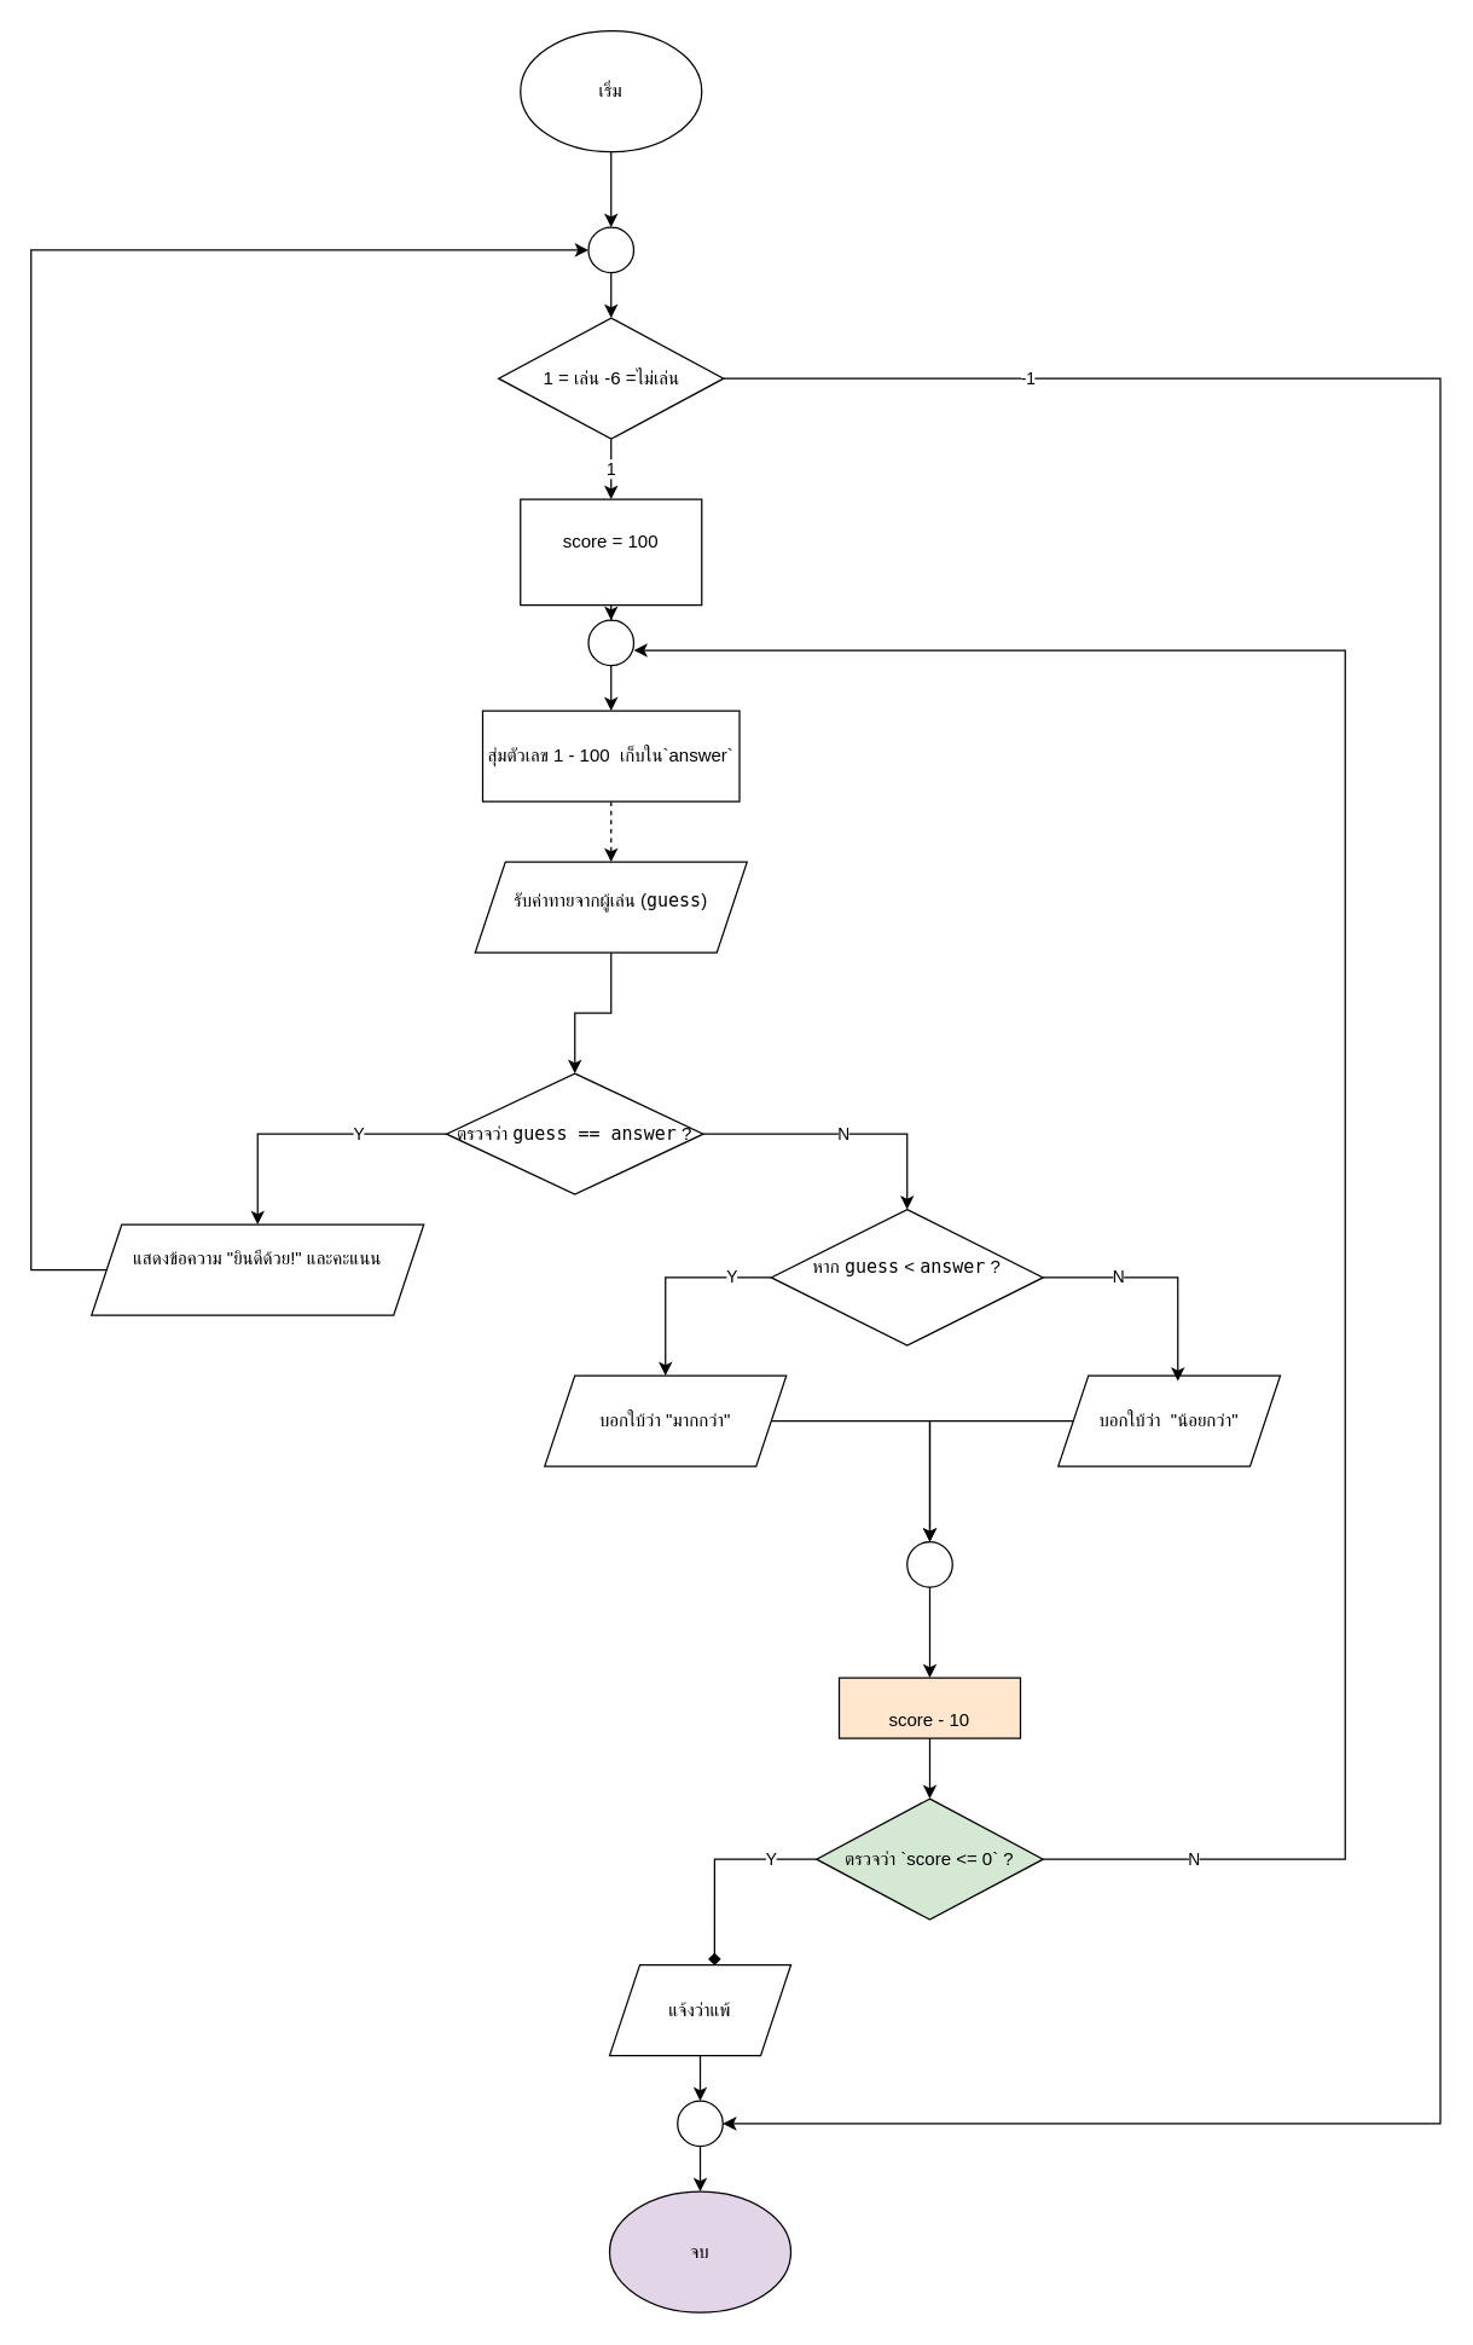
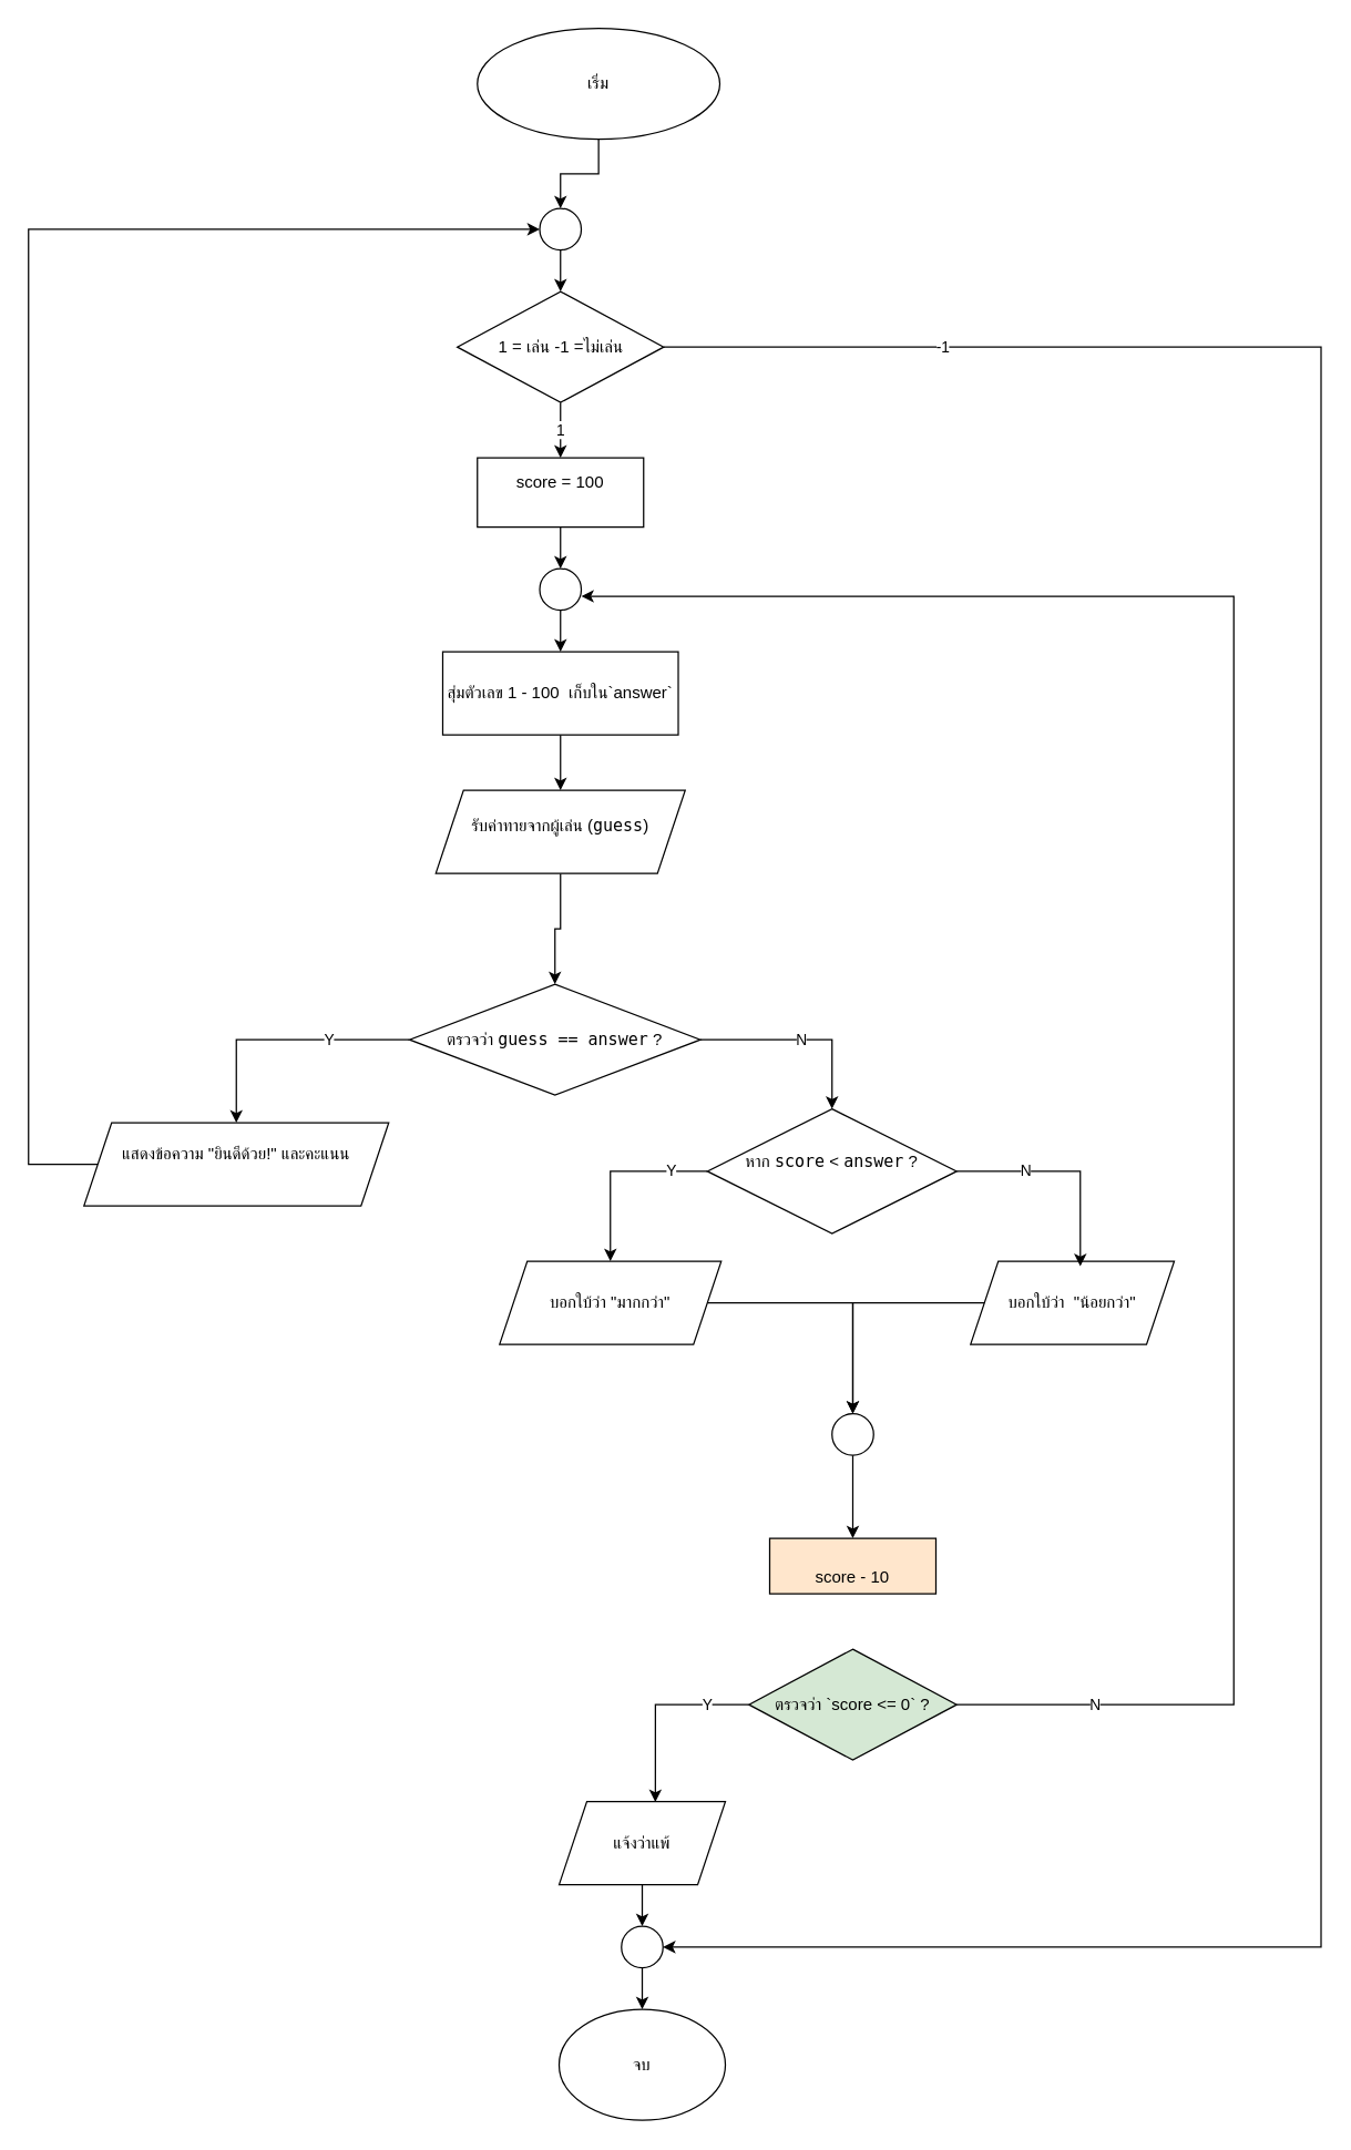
- <mxCell id="3" value="เริ่ม" style="ellipse;whiteSpace=wrap;html=1;" vertex="1" parent="1"><mxGeometry x="344" y="20" width="120" height="80" as="geometry" /></mxCell>
+ <mxCell id="3" value="เริ่ม" style="ellipse;whiteSpace=wrap;html=1;" vertex="1" parent="1"><mxGeometry x="344" y="20" width="175" height="80" as="geometry" /></mxCell>
- <mxCell id="38" value="1 = เล่น -6 =ไม่เล่น" style="rhombus;whiteSpace=wrap;html=1;" vertex="1" parent="1"><mxGeometry x="329.5" y="210" width="149" height="80" as="geometry" /></mxCell>
+ <mxCell id="38" value="1 = เล่น -1 =ไม่เล่น" style="rhombus;whiteSpace=wrap;html=1;" vertex="1" parent="1"><mxGeometry x="329.5" y="210" width="149" height="80" as="geometry" /></mxCell>
- <mxCell id="7" value="&#10;score = 100&#10;&#10;" style="rounded=0;whiteSpace=wrap;html=1;" vertex="1" parent="1"><mxGeometry x="344" y="330" width="120" height="70" as="geometry" /></mxCell>
+ <mxCell id="7" value="&#10;score = 100&#10;&#10;" style="rounded=0;whiteSpace=wrap;html=1;" vertex="1" parent="1"><mxGeometry x="344" y="330" width="120" height="50" as="geometry" /></mxCell>
- <mxCell id="4" value="" style="edgeStyle=orthogonalEdgeStyle;rounded=0;orthogonalLoop=1;jettySize=auto;html=1;dashed=1;" edge="1" parent="1" source="5" target="9"><mxGeometry relative="1" as="geometry" /></mxCell>
+ <mxCell id="4" value="" style="edgeStyle=orthogonalEdgeStyle;rounded=0;orthogonalLoop=1;jettySize=auto;html=1;" edge="1" parent="1" source="5" target="9"><mxGeometry relative="1" as="geometry" /></mxCell>
- <mxCell id="12" value="ตรวจว่า &lt;code data-end=&quot;1259&quot; data-start=&quot;1242&quot;&gt;guess == answer&lt;/code&gt; ?" style="rhombus;whiteSpace=wrap;html=1;" vertex="1" parent="1"><mxGeometry x="295" y="710" width="170" height="80" as="geometry" /></mxCell>
+ <mxCell id="12" value="ตรวจว่า &lt;code data-end=&quot;1259&quot; data-start=&quot;1242&quot;&gt;guess == answer&lt;/code&gt; ?" style="rhombus;whiteSpace=wrap;html=1;" vertex="1" parent="1"><mxGeometry x="295" y="710" width="210" height="80" as="geometry" /></mxCell>
- <mxCell id="16" value="&#10;หาก &lt;code data-end=&quot;1670&quot; data-start=&quot;1663&quot;&gt;guess&lt;/code&gt; &amp;lt; &lt;code data-end=&quot;1681&quot; data-start=&quot;1673&quot;&gt;answer&lt;/code&gt; ?&#10;&#10;" style="rhombus;whiteSpace=wrap;html=1;" vertex="1" parent="1"><mxGeometry x="510" y="800" width="180" height="90" as="geometry" /></mxCell>
+ <mxCell id="16" value="&#10;หาก &lt;code data-end=&quot;1670&quot; data-start=&quot;1663&quot;&gt;score&lt;/code&gt; &amp;lt; &lt;code data-end=&quot;1681&quot; data-start=&quot;1673&quot;&gt;answer&lt;/code&gt; ?&#10;&#10;" style="rhombus;whiteSpace=wrap;html=1;" vertex="1" parent="1"><mxGeometry x="510" y="800" width="180" height="90" as="geometry" /></mxCell>
- <mxCell id="24" value="" style="edgeStyle=orthogonalEdgeStyle;rounded=0;orthogonalLoop=1;jettySize=auto;html=1;" edge="1" parent="1" source="25" target="27"><mxGeometry relative="1" as="geometry" /></mxCell>
- <mxCell id="30" value="Y" style="edgeStyle=orthogonalEdgeStyle;rounded=0;orthogonalLoop=1;jettySize=auto;html=1;entryX=0.579;entryY=0.005;entryDx=0;entryDy=0;entryPerimeter=0;endArrow=diamond;" edge="1" parent="1" source="27" target="29"><mxGeometry x="-0.563" relative="1" as="geometry"><mxPoint as="offset" /></mxGeometry></mxCell>
+ <mxCell id="30" value="Y" style="edgeStyle=orthogonalEdgeStyle;rounded=0;orthogonalLoop=1;jettySize=auto;html=1;entryX=0.579;entryY=0.005;entryDx=0;entryDy=0;entryPerimeter=0;" edge="1" parent="1" source="27" target="29"><mxGeometry x="-0.563" relative="1" as="geometry"><mxPoint as="offset" /></mxGeometry></mxCell>
- <mxCell id="33" value="จบ" style="ellipse;whiteSpace=wrap;html=1;fillColor=#e1d5e7;" vertex="1" parent="1"><mxGeometry x="403" y="1450" width="120" height="80" as="geometry" /></mxCell>
+ <mxCell id="33" value="จบ" style="ellipse;whiteSpace=wrap;html=1;" vertex="1" parent="1"><mxGeometry x="403" y="1450" width="120" height="80" as="geometry" /></mxCell>
